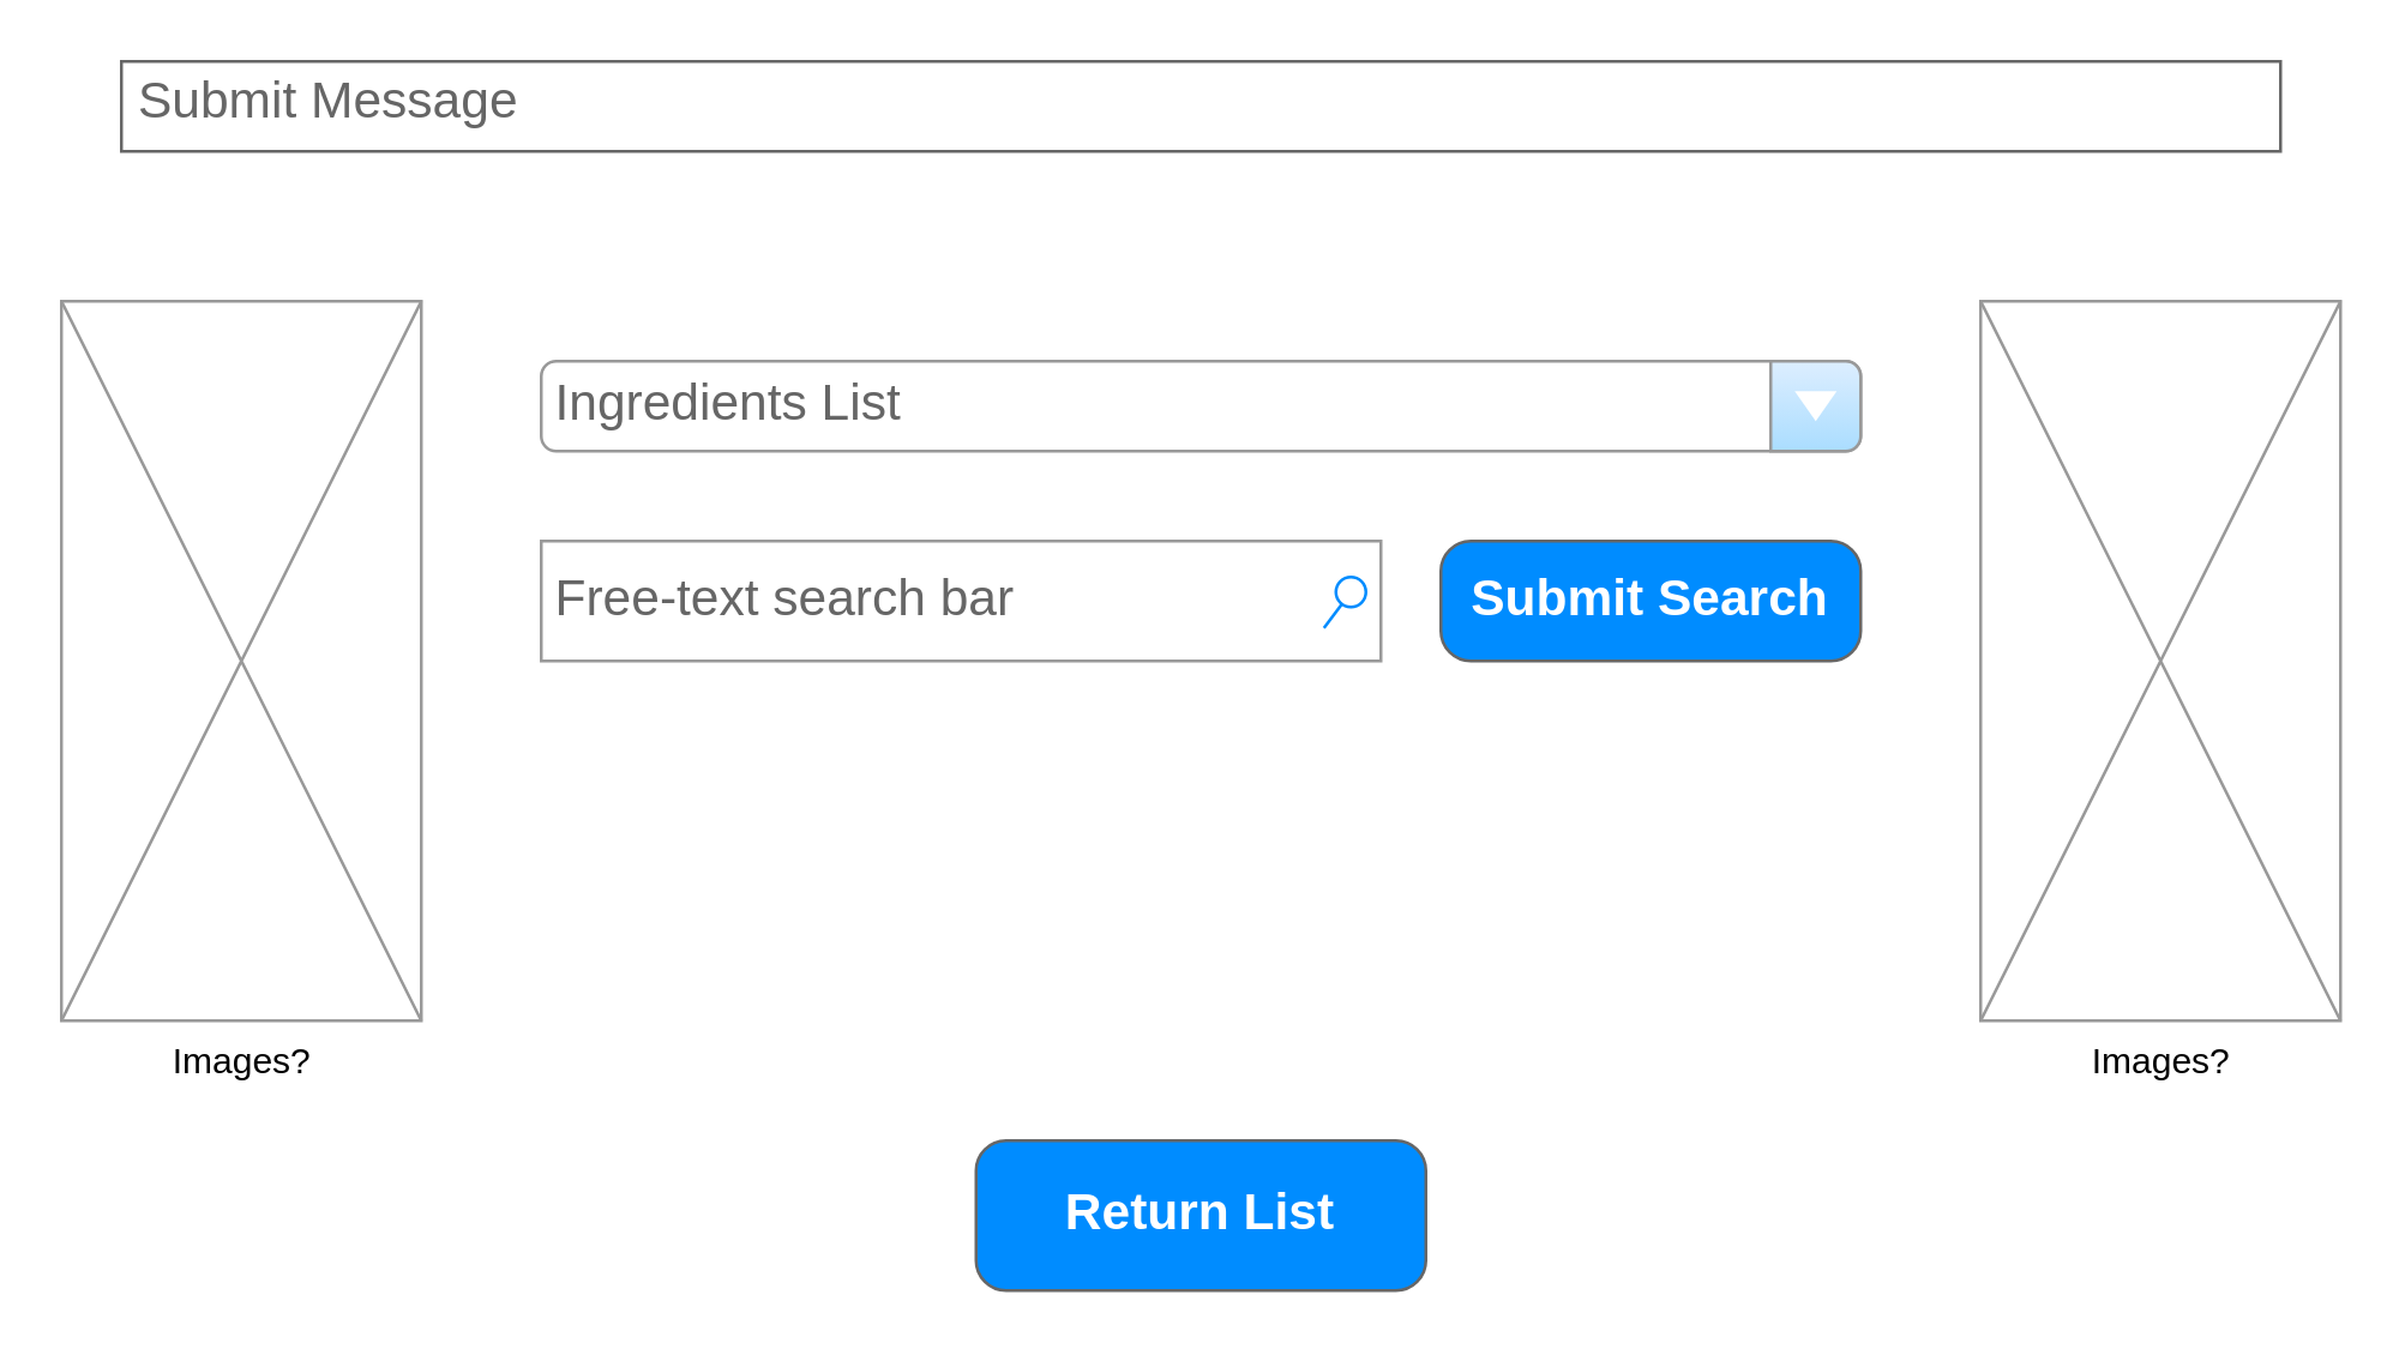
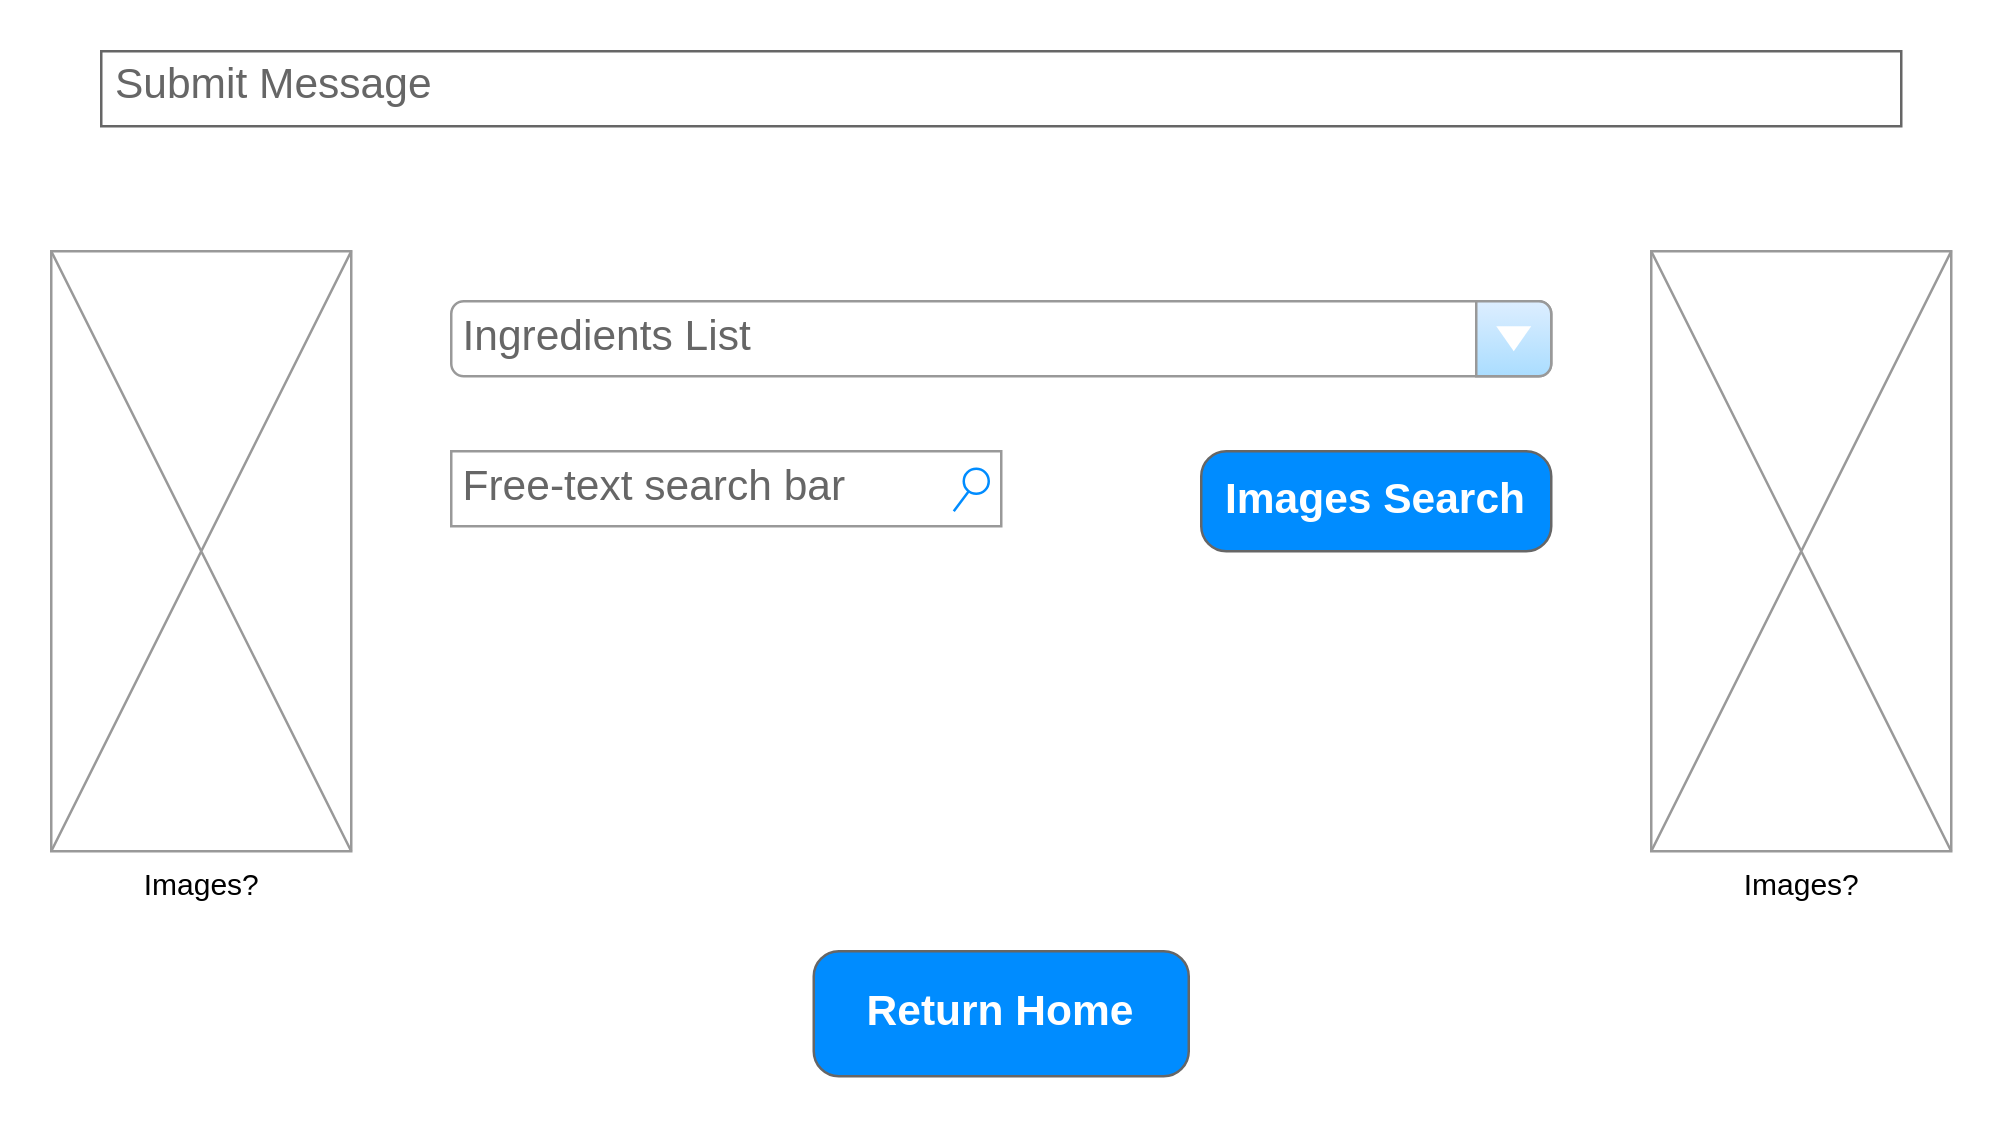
- <mxCell id="4" value="Free-text search bar" style="strokeWidth=1;shadow=0;dashed=0;align=center;html=1;shape=mxgraph.mockup.forms.searchBox;strokeColor=#999999;mainText=;strokeColor2=#008cff;fontColor=#666666;fontSize=17;align=left;spacingLeft=3;" vertex="1" parent="1"><mxGeometry x="180" y="180" width="280" height="40" as="geometry" /></mxCell>
+ <mxCell id="4" value="Free-text search bar" style="strokeWidth=1;shadow=0;dashed=0;align=center;html=1;shape=mxgraph.mockup.forms.searchBox;strokeColor=#999999;mainText=;strokeColor2=#008cff;fontColor=#666666;fontSize=17;align=left;spacingLeft=3;" vertex="1" parent="1"><mxGeometry x="180" y="180" width="220" height="30" as="geometry" /></mxCell>
- <mxCell id="3" value="Submit Search" style="strokeWidth=1;shadow=0;dashed=0;align=center;html=1;shape=mxgraph.mockup.buttons.button;strokeColor=#666666;fontColor=#ffffff;mainText=;buttonStyle=round;fontSize=17;fontStyle=1;fillColor=#008cff;whiteSpace=wrap;" vertex="1" parent="1"><mxGeometry x="480" y="180" width="140" height="40" as="geometry" /></mxCell>
+ <mxCell id="3" value="Images Search" style="strokeWidth=1;shadow=0;dashed=0;align=center;html=1;shape=mxgraph.mockup.buttons.button;strokeColor=#666666;fontColor=#ffffff;mainText=;buttonStyle=round;fontSize=17;fontStyle=1;fillColor=#008cff;whiteSpace=wrap;" vertex="1" parent="1"><mxGeometry x="480" y="180" width="140" height="40" as="geometry" /></mxCell>
- <mxCell id="6" value="Return List" style="strokeWidth=1;shadow=0;dashed=0;align=center;html=1;shape=mxgraph.mockup.buttons.button;strokeColor=#666666;fontColor=#ffffff;mainText=;buttonStyle=round;fontSize=17;fontStyle=1;fillColor=#008cff;whiteSpace=wrap;" vertex="1" parent="1"><mxGeometry x="325" y="380" width="150" height="50" as="geometry" /></mxCell>
+ <mxCell id="6" value="Return Home" style="strokeWidth=1;shadow=0;dashed=0;align=center;html=1;shape=mxgraph.mockup.buttons.button;strokeColor=#666666;fontColor=#ffffff;mainText=;buttonStyle=round;fontSize=17;fontStyle=1;fillColor=#008cff;whiteSpace=wrap;" vertex="1" parent="1"><mxGeometry x="325" y="380" width="150" height="50" as="geometry" /></mxCell>
